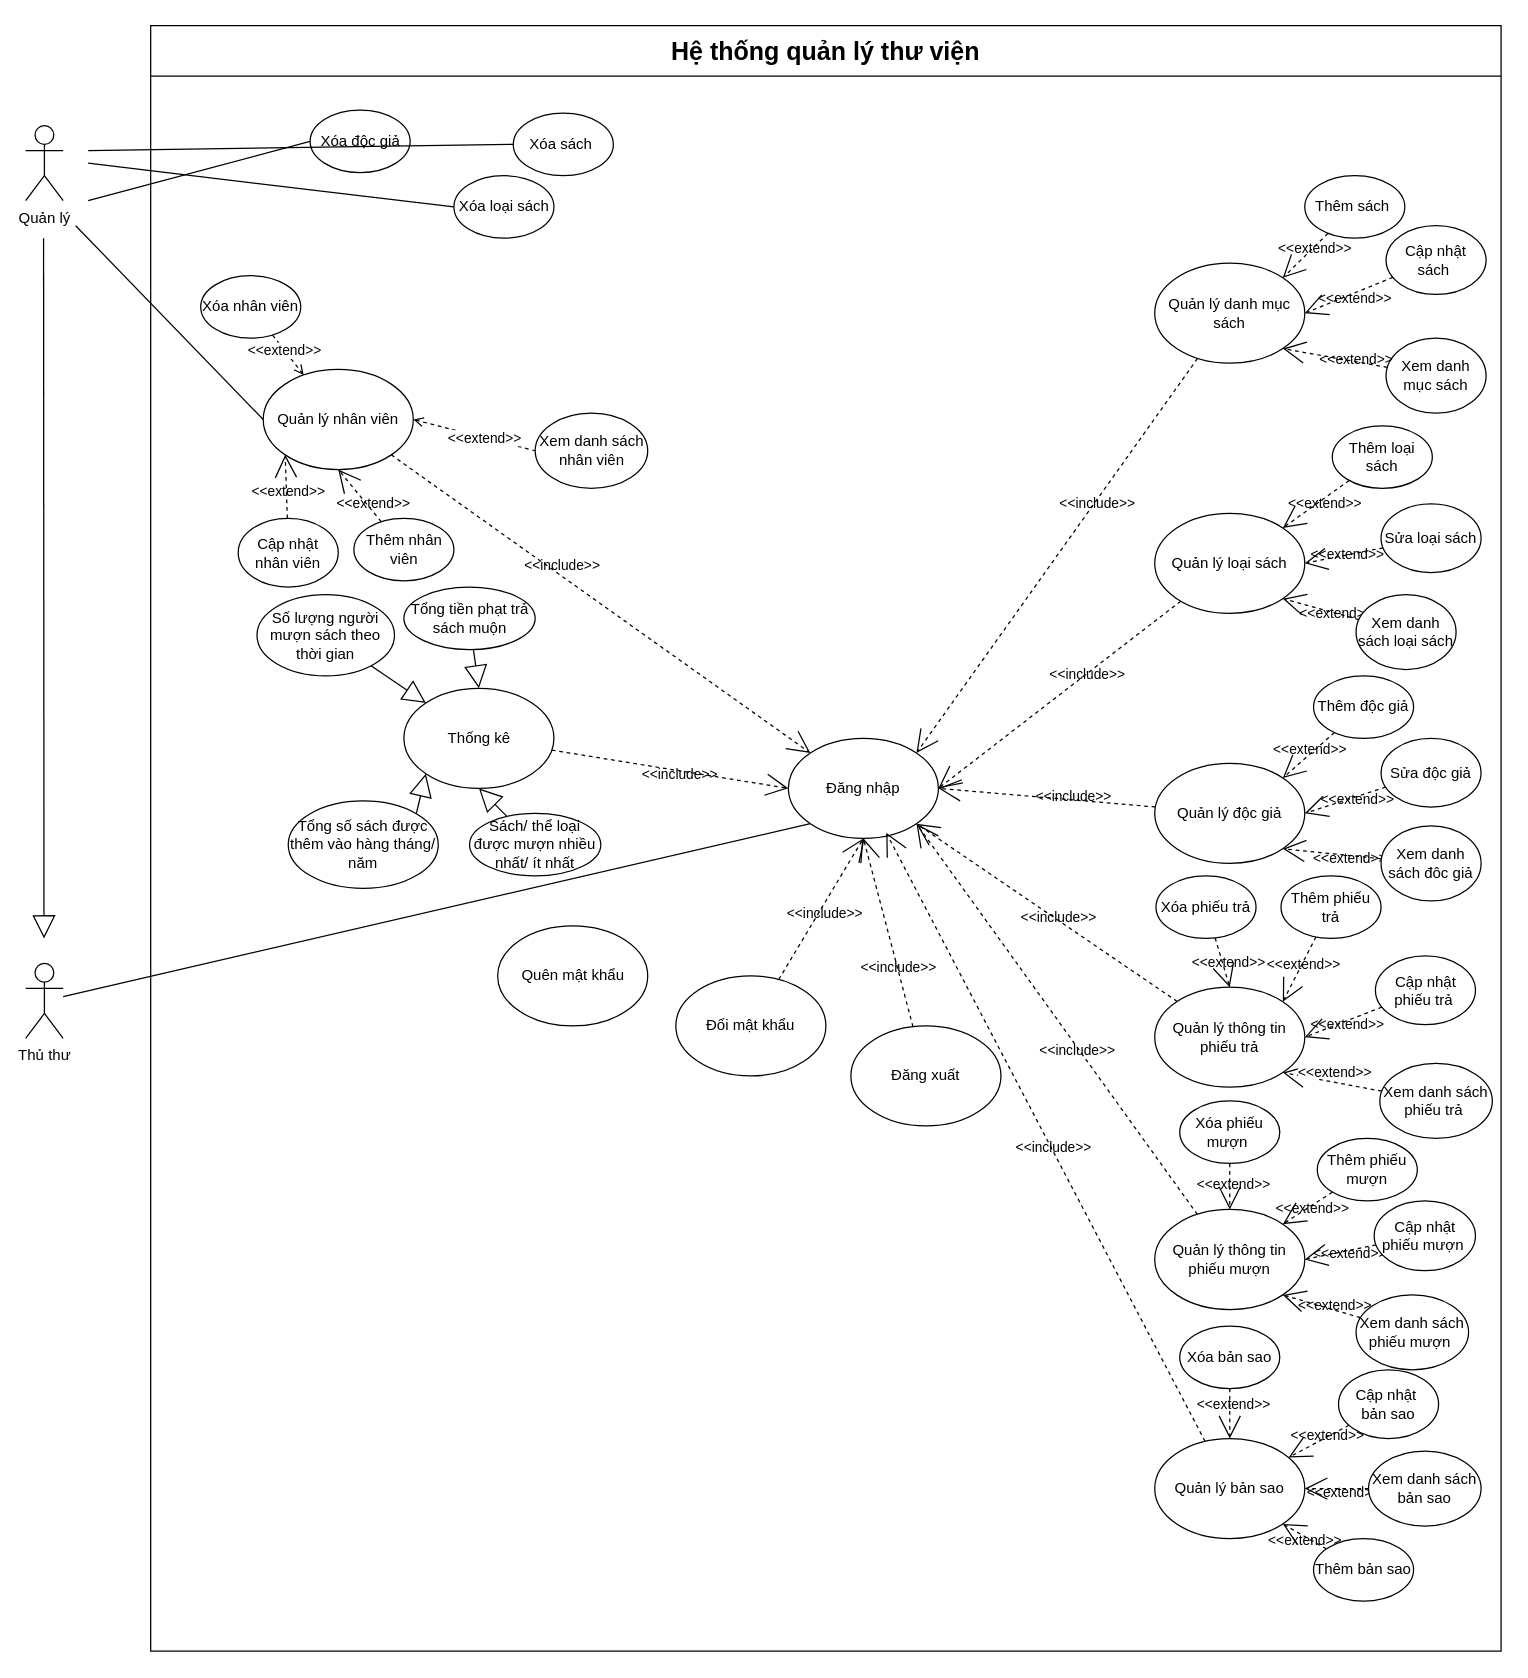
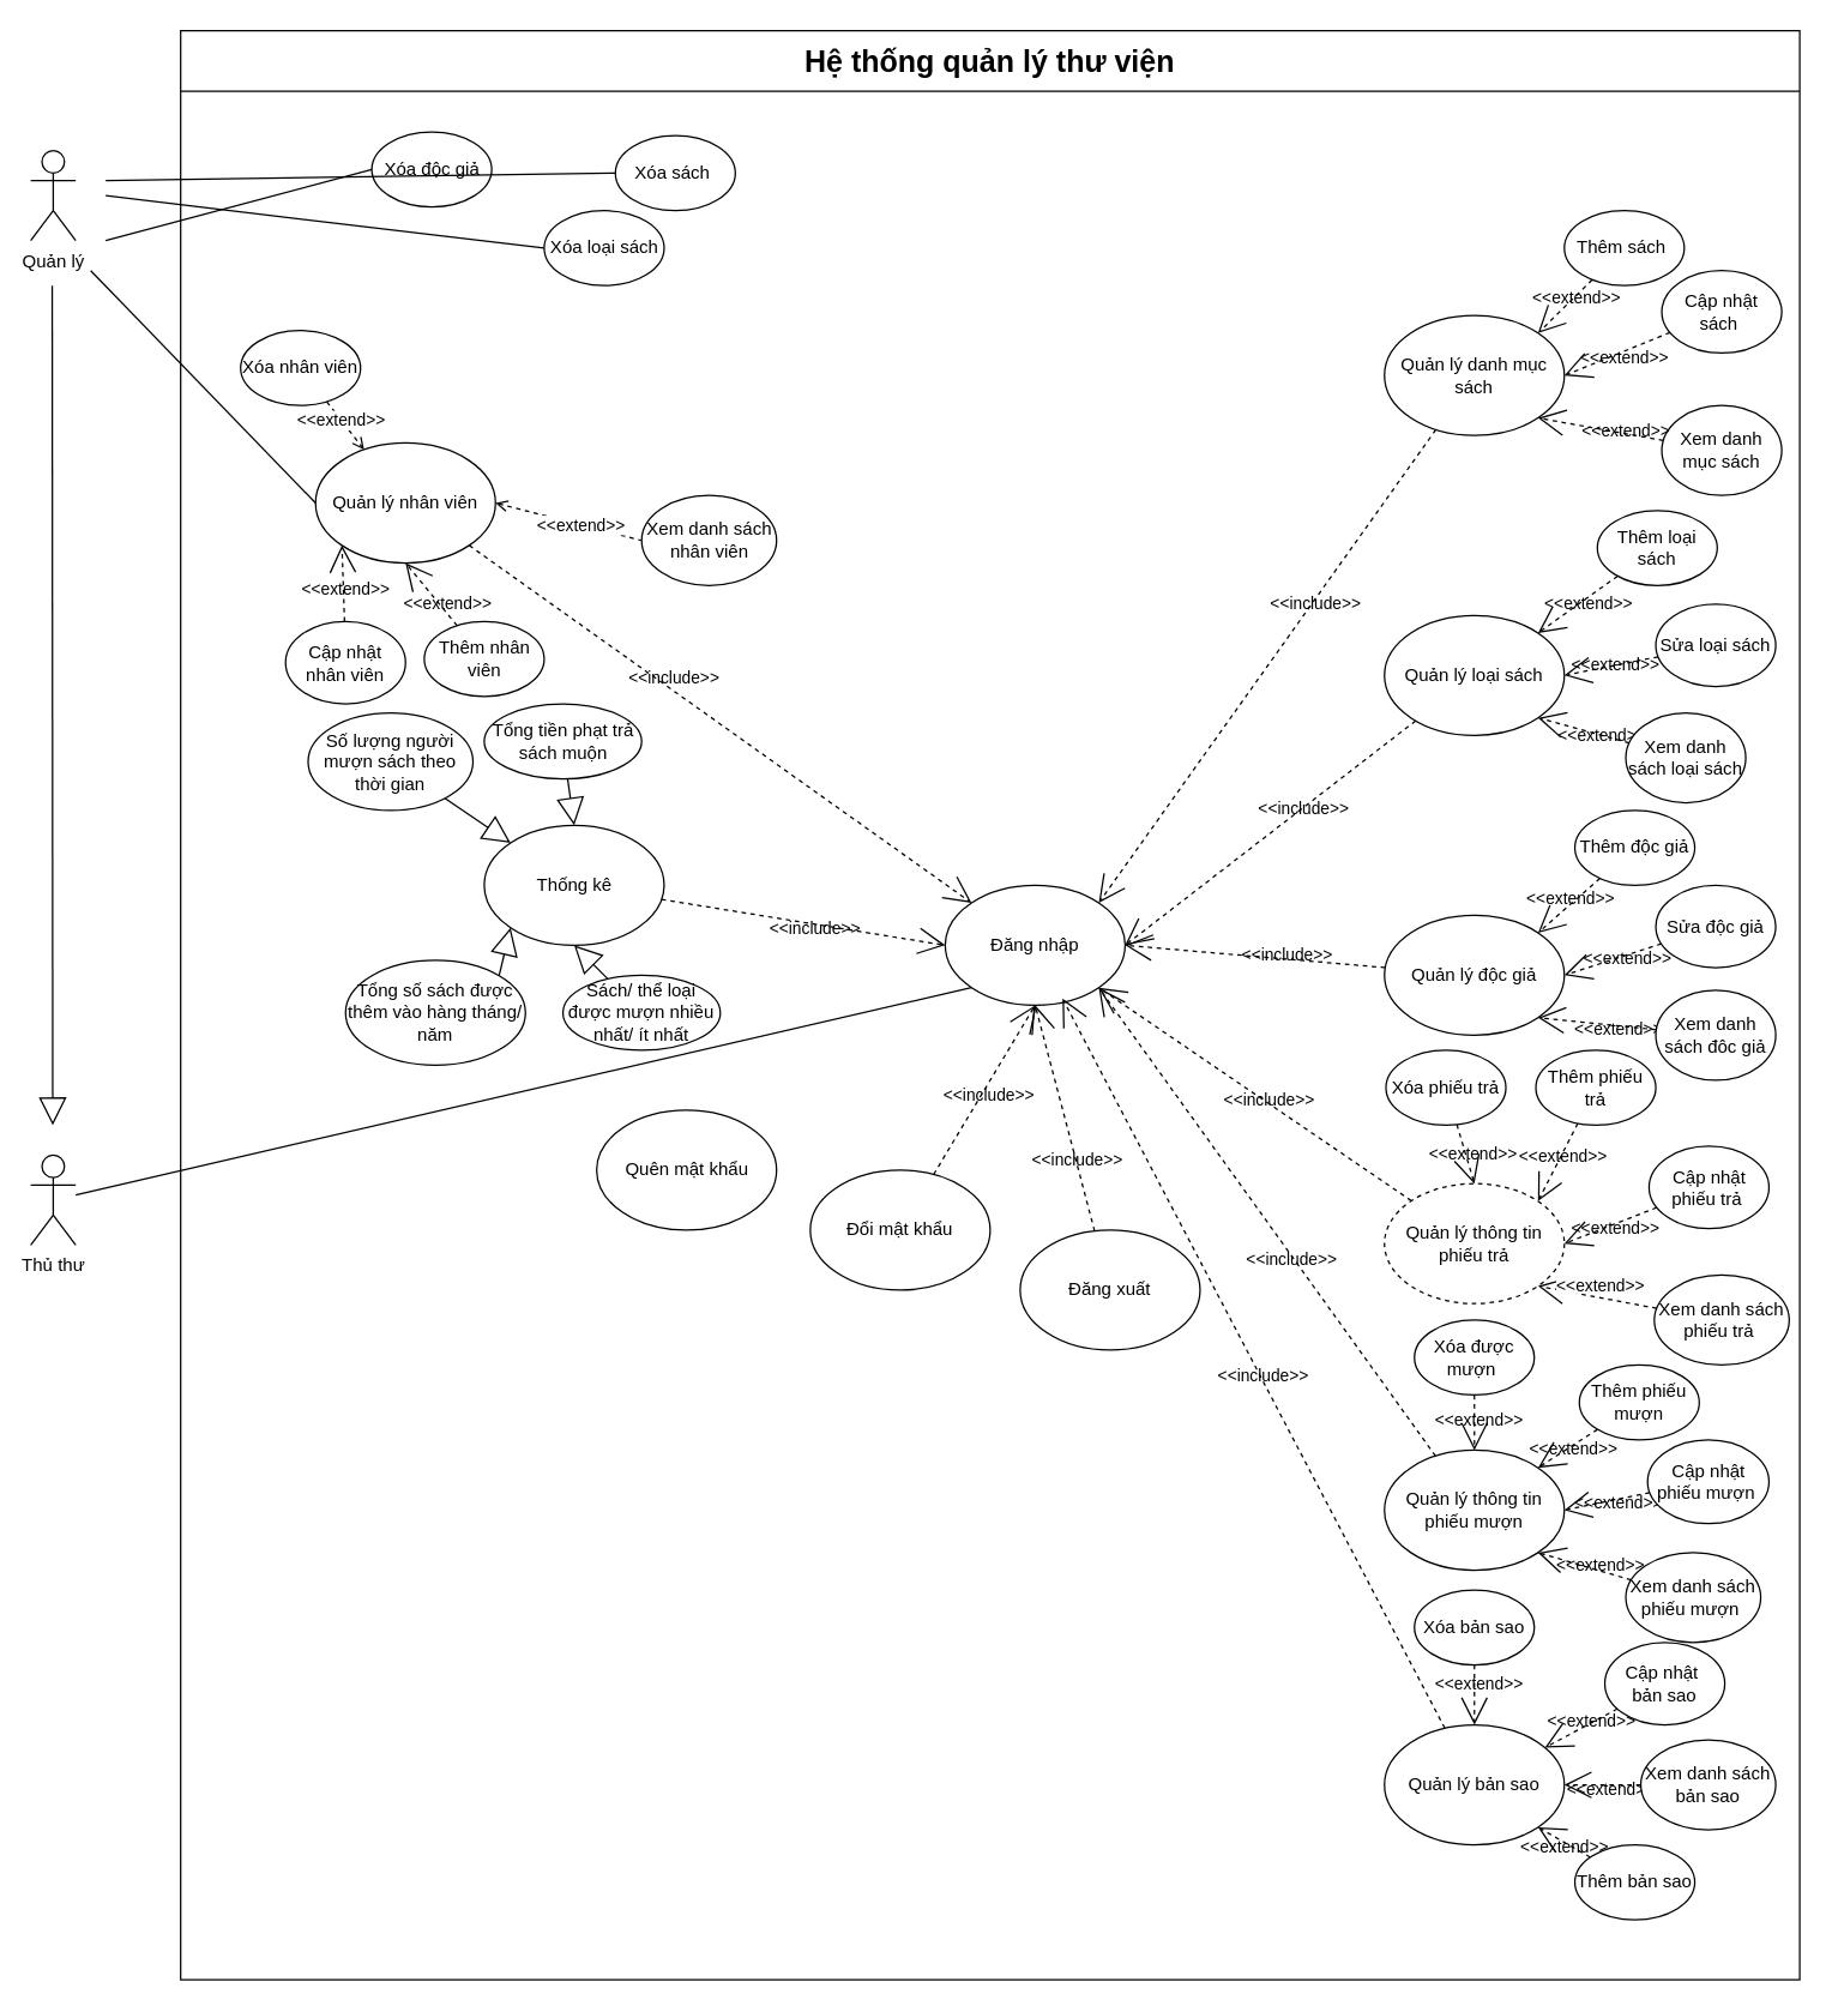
- <mxCell id="72" value="Quản lý thông tin phiếu trả" style="ellipse;whiteSpace=wrap;html=1;" vertex="1" parent="1"><mxGeometry x="923" y="789" width="120" height="80" as="geometry" /></mxCell>
+ <mxCell id="72" value="Quản lý thông tin phiếu trả" style="ellipse;whiteSpace=wrap;html=1;dashed=1;" vertex="1" parent="1"><mxGeometry x="923" y="789" width="120" height="80" as="geometry" /></mxCell>
- <mxCell id="69" value="Xóa phiếu mượn&lt;span style=&quot;background-color: initial;&quot;&gt;&amp;nbsp;&lt;/span&gt;" style="ellipse;whiteSpace=wrap;html=1;" vertex="1" parent="1"><mxGeometry x="943" y="880" width="80" height="50" as="geometry" /></mxCell>
+ <mxCell id="69" value="Xóa được mượn&lt;span style=&quot;background-color: initial;&quot;&gt;&amp;nbsp;&lt;/span&gt;" style="ellipse;whiteSpace=wrap;html=1;" vertex="1" parent="1"><mxGeometry x="943" y="880" width="80" height="50" as="geometry" /></mxCell>
